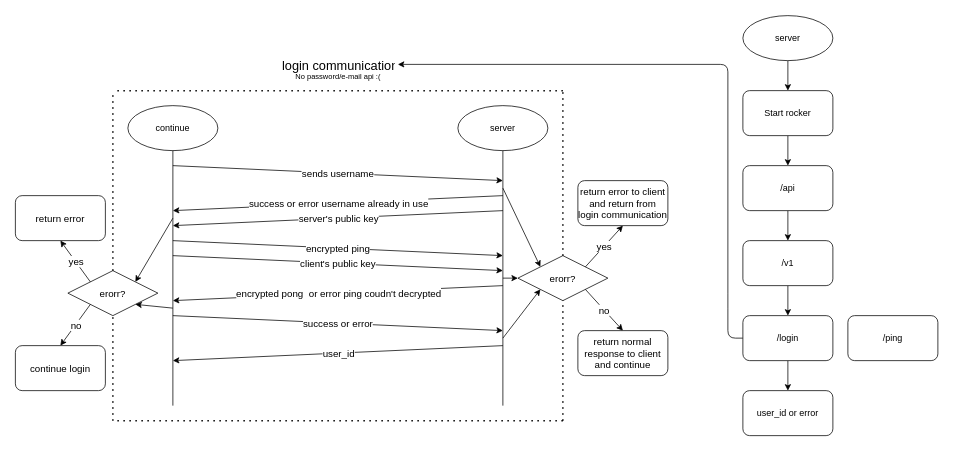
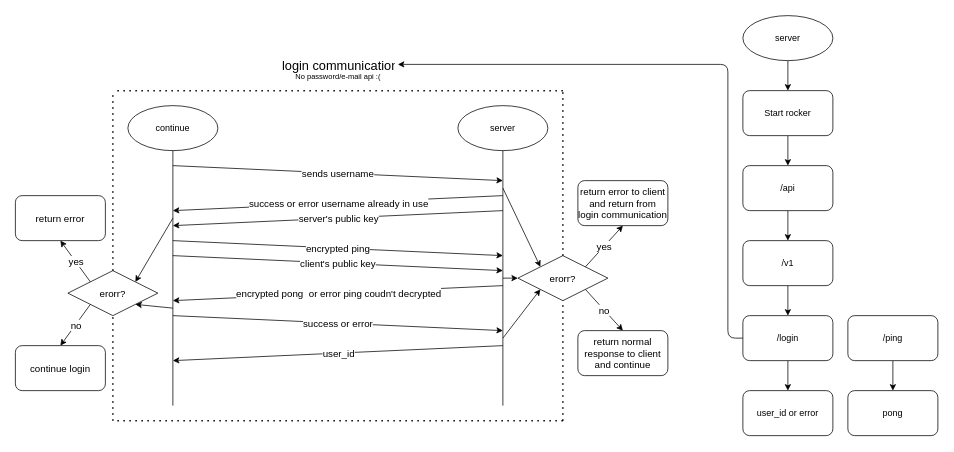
+ <mxCell id="56" value="" style="edgeStyle=none;html=1;" parent="1" source="57" target="58" edge="1"><mxGeometry relative="1" as="geometry" /></mxCell>
+ <mxCell id="58" value="pong" style="rounded=1;whiteSpace=wrap;html=1;" parent="1" vertex="1"><mxGeometry x="1130" y="520" width="120" height="60" as="geometry" /></mxCell>
